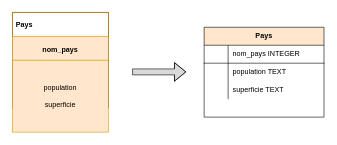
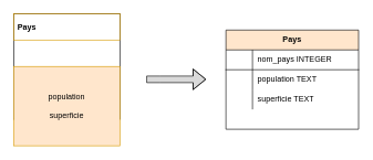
- <mxCell id="7" value="&#10;nom_pays&#10;" style="text;align=center;verticalAlign=middle;spacingLeft=4;spacingRight=4;overflow=hidden;rotatable=0;points=[[0,0.5],[1,0.5]];portConstraint=eastwest;fontStyle=1;fillColor=#ffe6cc;strokeColor=#d79b00;" parent="4" vertex="1"><mxGeometry y="40" width="160" height="40" as="geometry" /></mxCell>
